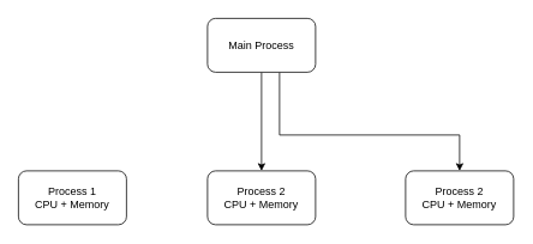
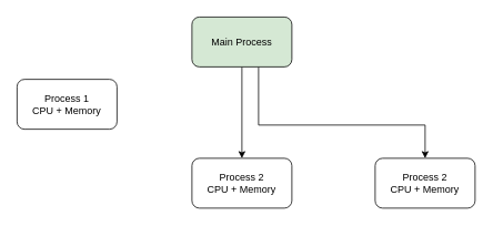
- <mxCell id="4" value="Main Process" style="rounded=1;whiteSpace=wrap;html=1;" parent="1" vertex="1"><mxGeometry x="230" y="20" width="120" height="60" as="geometry" /></mxCell>
+ <mxCell id="4" value="Main Process" style="rounded=1;whiteSpace=wrap;html=1;fillColor=#d5e8d4;" parent="1" vertex="1"><mxGeometry x="230" y="20" width="120" height="60" as="geometry" /></mxCell>
- <mxCell id="5" value="Process 1&lt;br&gt;CPU + Memory" style="rounded=1;whiteSpace=wrap;html=1;" parent="1" vertex="1"><mxGeometry x="20" y="190" width="120" height="60" as="geometry" /></mxCell>
+ <mxCell id="5" value="Process 1&lt;br&gt;CPU + Memory" style="rounded=1;whiteSpace=wrap;html=1;" parent="1" vertex="1"><mxGeometry x="20" y="95" width="120" height="60" as="geometry" /></mxCell>
